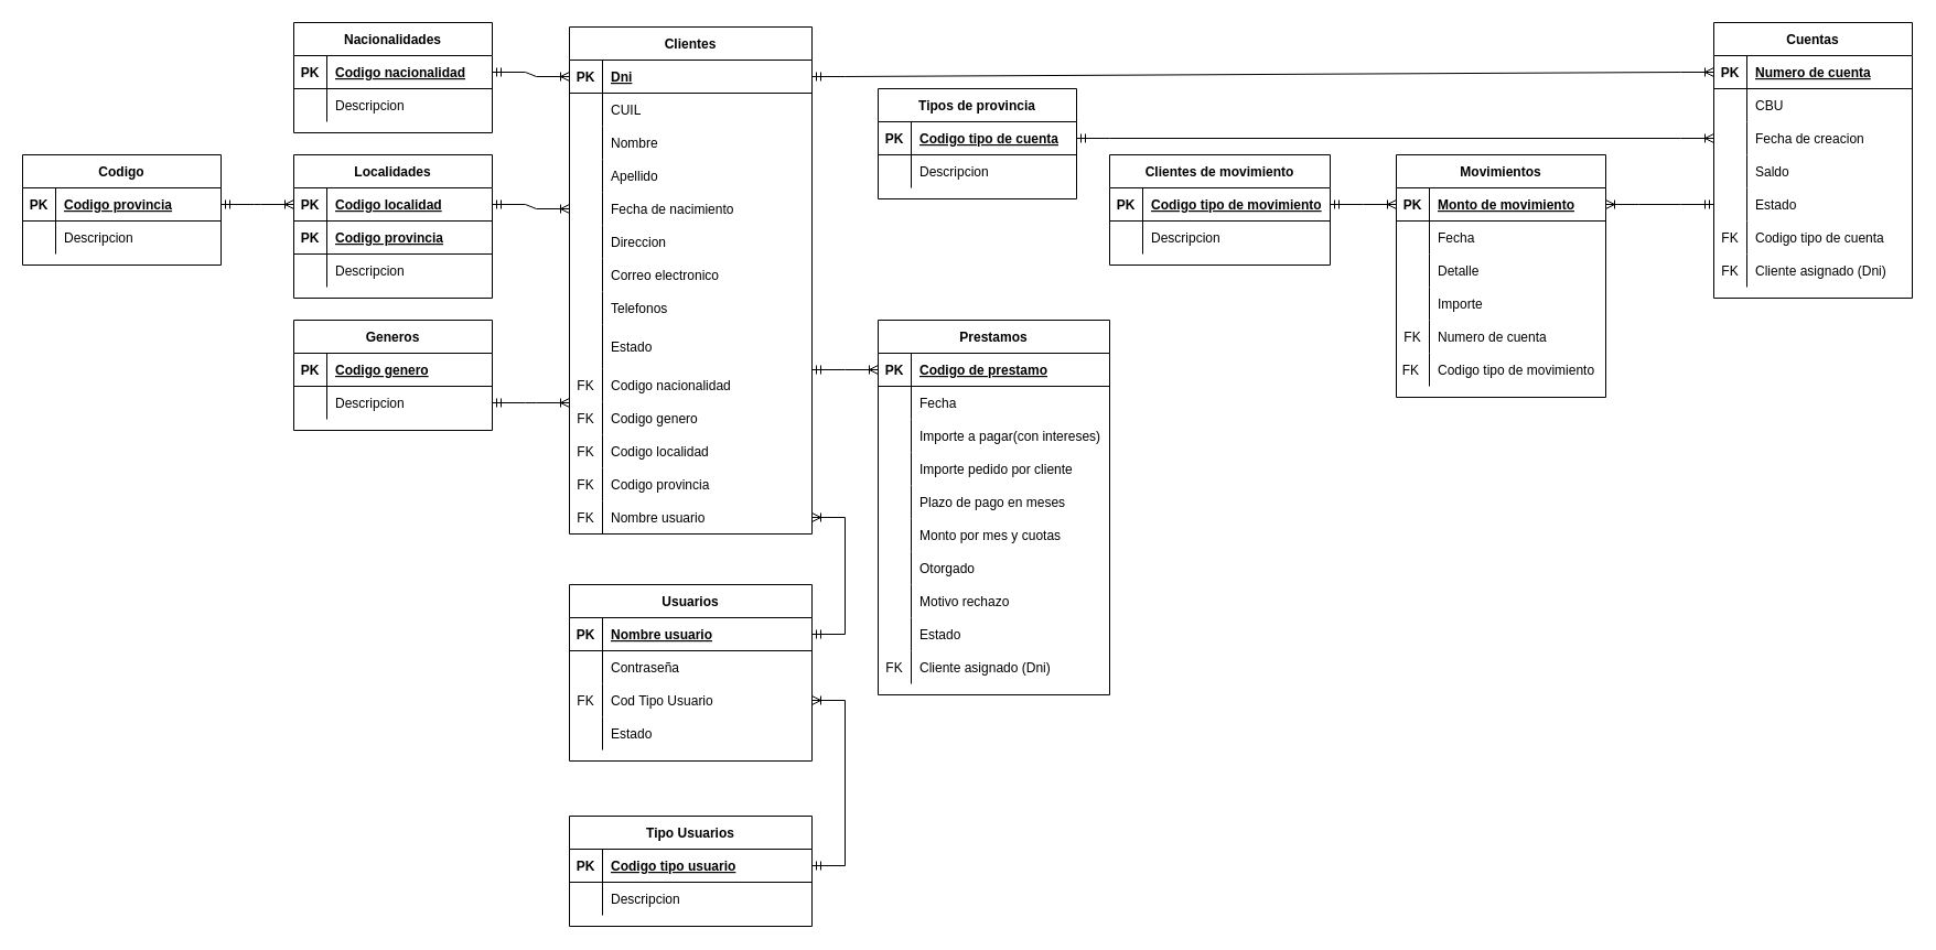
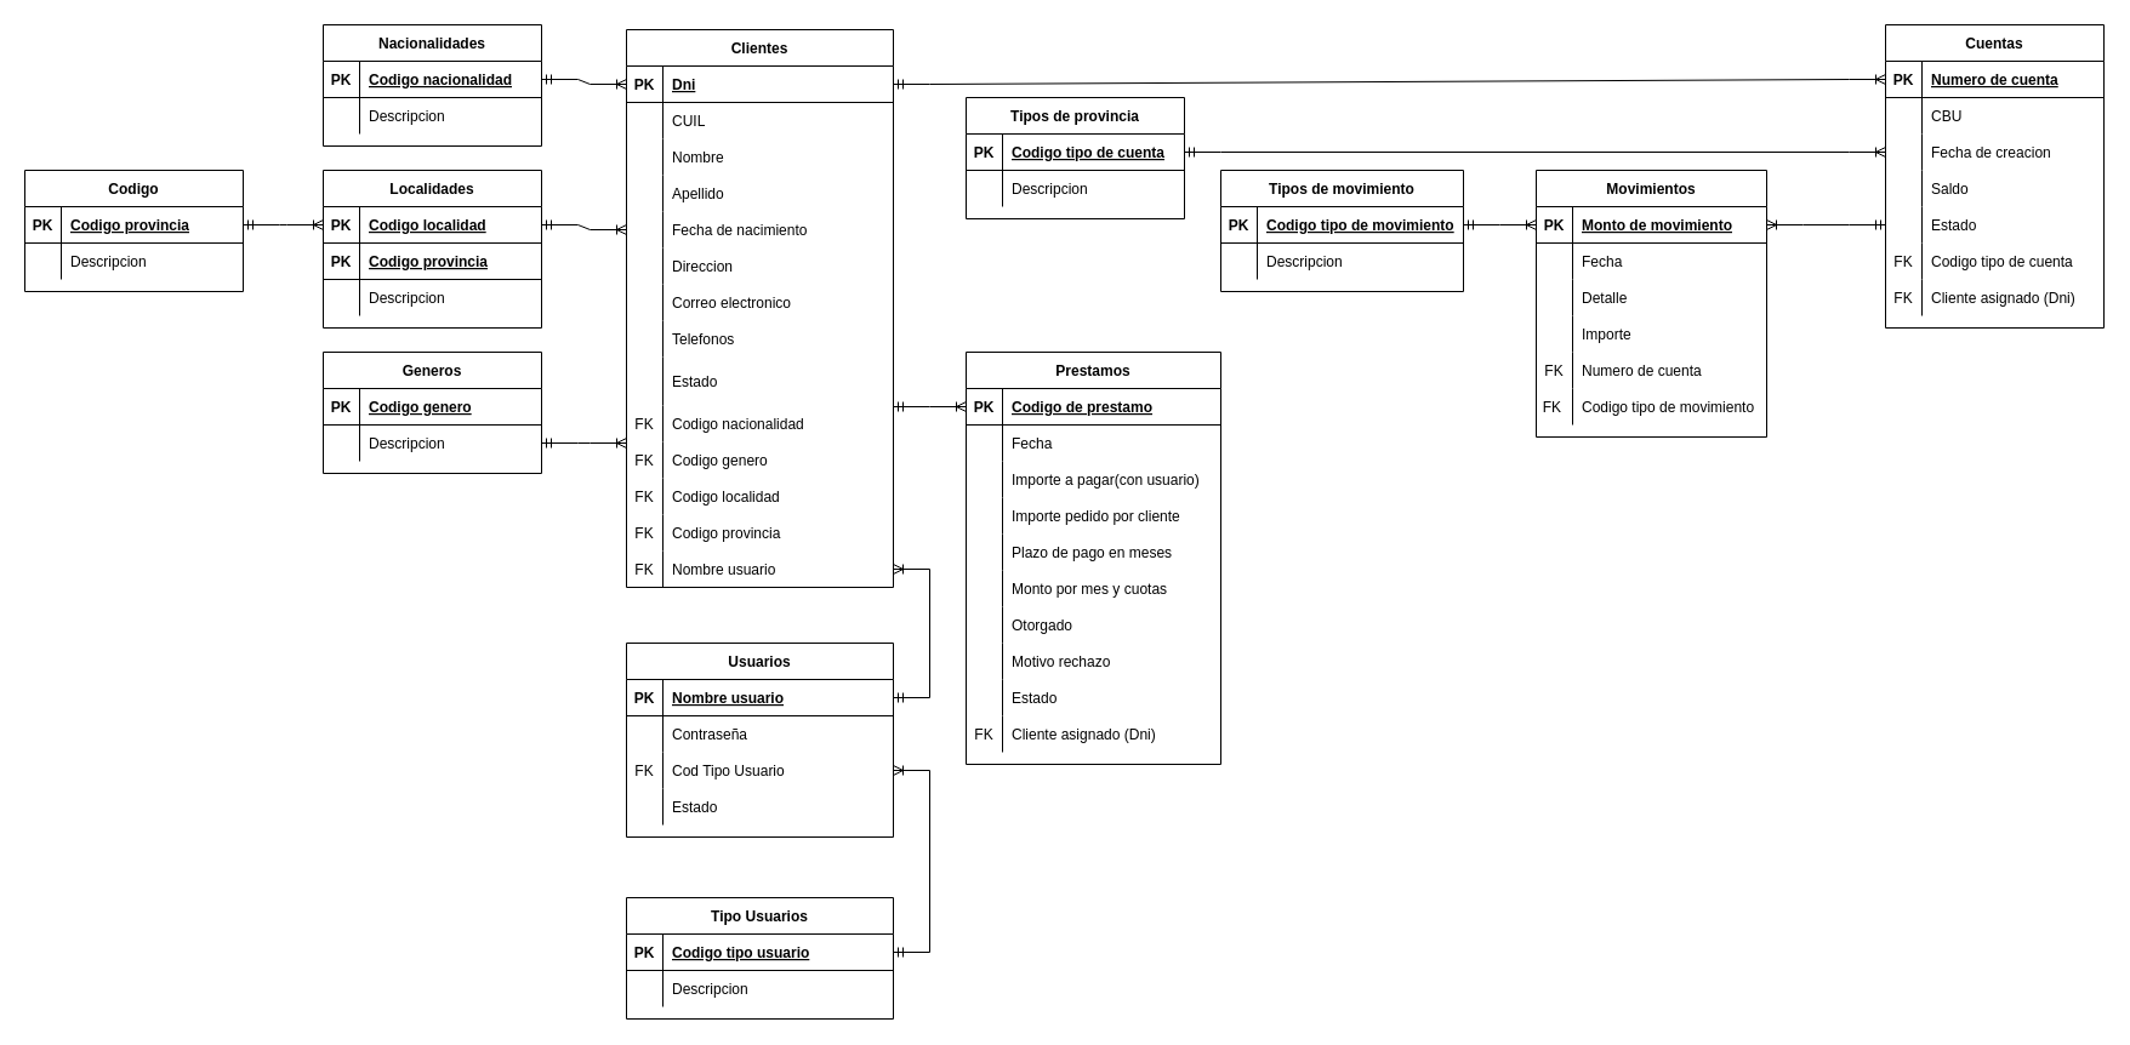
- <mxCell id="110" value="Clientes de movimiento" style="shape=table;startSize=30;container=1;collapsible=1;childLayout=tableLayout;fixedRows=1;rowLines=0;fontStyle=1;align=center;resizeLast=1;" parent="1" vertex="1"><mxGeometry x="1006" y="140" width="200" height="100" as="geometry" /></mxCell>
+ <mxCell id="110" value="Tipos de movimiento" style="shape=table;startSize=30;container=1;collapsible=1;childLayout=tableLayout;fixedRows=1;rowLines=0;fontStyle=1;align=center;resizeLast=1;" parent="1" vertex="1"><mxGeometry x="1006" y="140" width="200" height="100" as="geometry" /></mxCell>
- <mxCell id="126" value="Importe a pagar(con intereses)" style="shape=partialRectangle;connectable=0;fillColor=none;top=0;left=0;bottom=0;right=0;align=left;spacingLeft=6;overflow=hidden;" parent="124" vertex="1"><mxGeometry x="30" width="180" height="30" as="geometry"><mxRectangle width="180" height="30" as="alternateBounds" /></mxGeometry></mxCell>
+ <mxCell id="126" value="Importe a pagar(con usuario)" style="shape=partialRectangle;connectable=0;fillColor=none;top=0;left=0;bottom=0;right=0;align=left;spacingLeft=6;overflow=hidden;" parent="124" vertex="1"><mxGeometry x="30" width="180" height="30" as="geometry"><mxRectangle width="180" height="30" as="alternateBounds" /></mxGeometry></mxCell>
